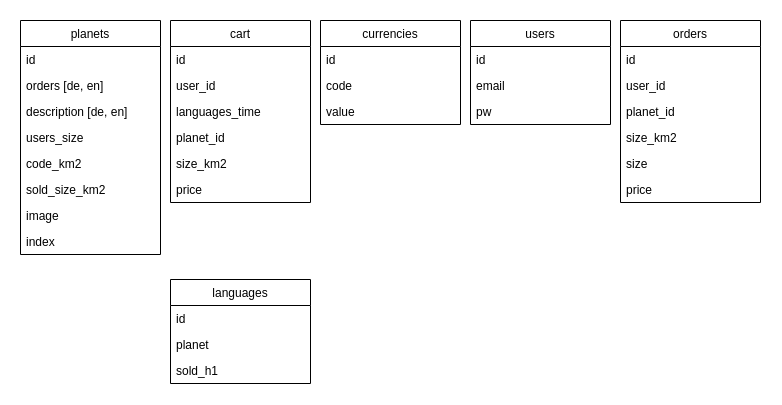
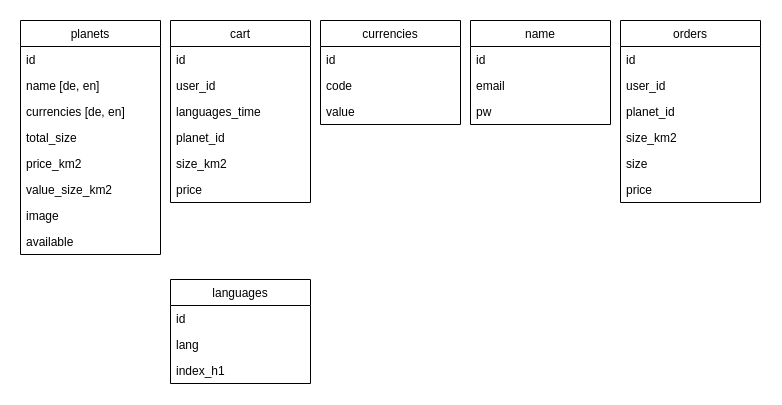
- <mxCell id="18" value="users" style="swimlane;fontStyle=0;childLayout=stackLayout;horizontal=1;startSize=26;fillColor=none;horizontalStack=0;resizeParent=1;resizeParentMax=0;resizeLast=0;collapsible=1;marginBottom=0;" parent="1" vertex="1"><mxGeometry x="470" y="20" width="140" height="104" as="geometry" /></mxCell>
+ <mxCell id="18" value="name" style="swimlane;fontStyle=0;childLayout=stackLayout;horizontal=1;startSize=26;fillColor=none;horizontalStack=0;resizeParent=1;resizeParentMax=0;resizeLast=0;collapsible=1;marginBottom=0;" parent="1" vertex="1"><mxGeometry x="470" y="20" width="140" height="104" as="geometry" /></mxCell>
- <mxCell id="4" value="orders [de, en]&#10;" style="text;strokeColor=none;fillColor=none;align=left;verticalAlign=top;spacingLeft=4;spacingRight=4;overflow=hidden;rotatable=0;points=[[0,0.5],[1,0.5]];portConstraint=eastwest;" parent="2" vertex="1"><mxGeometry y="52" width="140" height="26" as="geometry" /></mxCell>
+ <mxCell id="4" value="name [de, en]&#10;" style="text;strokeColor=none;fillColor=none;align=left;verticalAlign=top;spacingLeft=4;spacingRight=4;overflow=hidden;rotatable=0;points=[[0,0.5],[1,0.5]];portConstraint=eastwest;" parent="2" vertex="1"><mxGeometry y="52" width="140" height="26" as="geometry" /></mxCell>
- <mxCell id="5" value="description [de, en]&#10;" style="text;strokeColor=none;fillColor=none;align=left;verticalAlign=top;spacingLeft=4;spacingRight=4;overflow=hidden;rotatable=0;points=[[0,0.5],[1,0.5]];portConstraint=eastwest;" parent="2" vertex="1"><mxGeometry y="78" width="140" height="26" as="geometry" /></mxCell>
+ <mxCell id="5" value="currencies [de, en]&#10;" style="text;strokeColor=none;fillColor=none;align=left;verticalAlign=top;spacingLeft=4;spacingRight=4;overflow=hidden;rotatable=0;points=[[0,0.5],[1,0.5]];portConstraint=eastwest;" parent="2" vertex="1"><mxGeometry y="78" width="140" height="26" as="geometry" /></mxCell>
- <mxCell id="6" value="users_size" style="text;strokeColor=none;fillColor=none;align=left;verticalAlign=top;spacingLeft=4;spacingRight=4;overflow=hidden;rotatable=0;points=[[0,0.5],[1,0.5]];portConstraint=eastwest;" parent="2" vertex="1"><mxGeometry y="104" width="140" height="26" as="geometry" /></mxCell>
+ <mxCell id="6" value="total_size" style="text;strokeColor=none;fillColor=none;align=left;verticalAlign=top;spacingLeft=4;spacingRight=4;overflow=hidden;rotatable=0;points=[[0,0.5],[1,0.5]];portConstraint=eastwest;" parent="2" vertex="1"><mxGeometry y="104" width="140" height="26" as="geometry" /></mxCell>
- <mxCell id="7" value="code_km2&#10;" style="text;strokeColor=none;fillColor=none;align=left;verticalAlign=top;spacingLeft=4;spacingRight=4;overflow=hidden;rotatable=0;points=[[0,0.5],[1,0.5]];portConstraint=eastwest;" parent="2" vertex="1"><mxGeometry y="130" width="140" height="26" as="geometry" /></mxCell>
+ <mxCell id="7" value="price_km2&#10;" style="text;strokeColor=none;fillColor=none;align=left;verticalAlign=top;spacingLeft=4;spacingRight=4;overflow=hidden;rotatable=0;points=[[0,0.5],[1,0.5]];portConstraint=eastwest;" parent="2" vertex="1"><mxGeometry y="130" width="140" height="26" as="geometry" /></mxCell>
- <mxCell id="8" value="sold_size_km2" style="text;strokeColor=none;fillColor=none;align=left;verticalAlign=top;spacingLeft=4;spacingRight=4;overflow=hidden;rotatable=0;points=[[0,0.5],[1,0.5]];portConstraint=eastwest;" parent="2" vertex="1"><mxGeometry y="156" width="140" height="26" as="geometry" /></mxCell>
+ <mxCell id="8" value="value_size_km2" style="text;strokeColor=none;fillColor=none;align=left;verticalAlign=top;spacingLeft=4;spacingRight=4;overflow=hidden;rotatable=0;points=[[0,0.5],[1,0.5]];portConstraint=eastwest;" parent="2" vertex="1"><mxGeometry y="156" width="140" height="26" as="geometry" /></mxCell>
- <mxCell id="10" value="index&#10;" style="text;strokeColor=none;fillColor=none;align=left;verticalAlign=top;spacingLeft=4;spacingRight=4;overflow=hidden;rotatable=0;points=[[0,0.5],[1,0.5]];portConstraint=eastwest;" parent="2" vertex="1"><mxGeometry y="208" width="140" height="26" as="geometry" /></mxCell>
+ <mxCell id="10" value="available&#10;" style="text;strokeColor=none;fillColor=none;align=left;verticalAlign=top;spacingLeft=4;spacingRight=4;overflow=hidden;rotatable=0;points=[[0,0.5],[1,0.5]];portConstraint=eastwest;" parent="2" vertex="1"><mxGeometry y="208" width="140" height="26" as="geometry" /></mxCell>
- <mxCell id="35" value="planet" style="text;strokeColor=none;fillColor=none;align=left;verticalAlign=top;spacingLeft=4;spacingRight=4;overflow=hidden;rotatable=0;points=[[0,0.5],[1,0.5]];portConstraint=eastwest;" vertex="1" parent="33"><mxGeometry y="52" width="140" height="26" as="geometry" /></mxCell>
+ <mxCell id="35" value="lang" style="text;strokeColor=none;fillColor=none;align=left;verticalAlign=top;spacingLeft=4;spacingRight=4;overflow=hidden;rotatable=0;points=[[0,0.5],[1,0.5]];portConstraint=eastwest;" vertex="1" parent="33"><mxGeometry y="52" width="140" height="26" as="geometry" /></mxCell>
- <mxCell id="36" value="sold_h1" style="text;strokeColor=none;fillColor=none;align=left;verticalAlign=top;spacingLeft=4;spacingRight=4;overflow=hidden;rotatable=0;points=[[0,0.5],[1,0.5]];portConstraint=eastwest;" vertex="1" parent="33"><mxGeometry y="78" width="140" height="26" as="geometry" /></mxCell>
+ <mxCell id="36" value="index_h1" style="text;strokeColor=none;fillColor=none;align=left;verticalAlign=top;spacingLeft=4;spacingRight=4;overflow=hidden;rotatable=0;points=[[0,0.5],[1,0.5]];portConstraint=eastwest;" vertex="1" parent="33"><mxGeometry y="78" width="140" height="26" as="geometry" /></mxCell>
